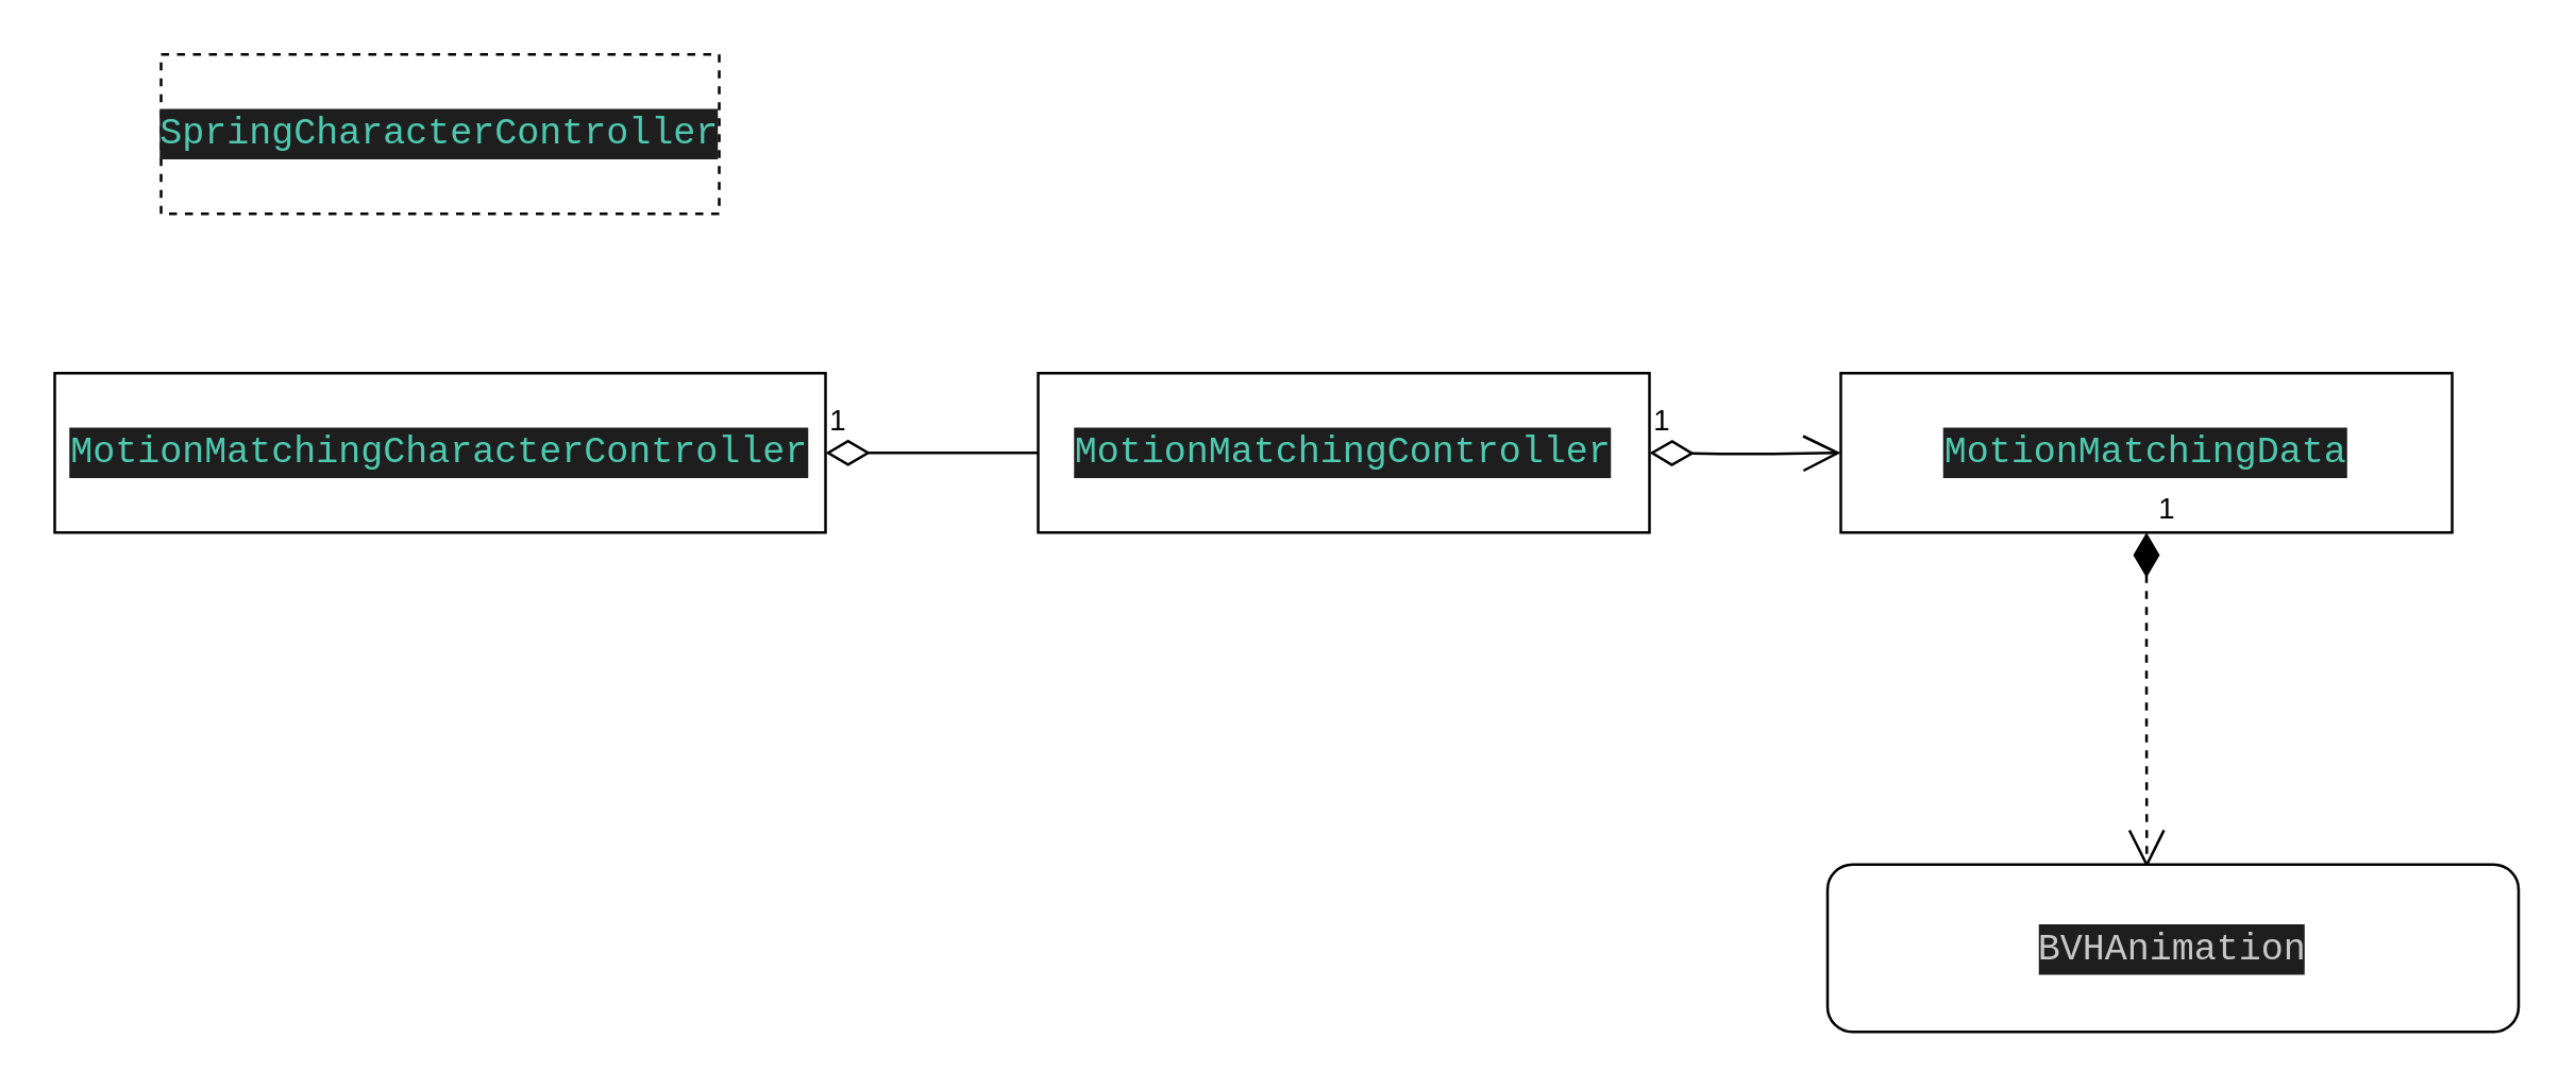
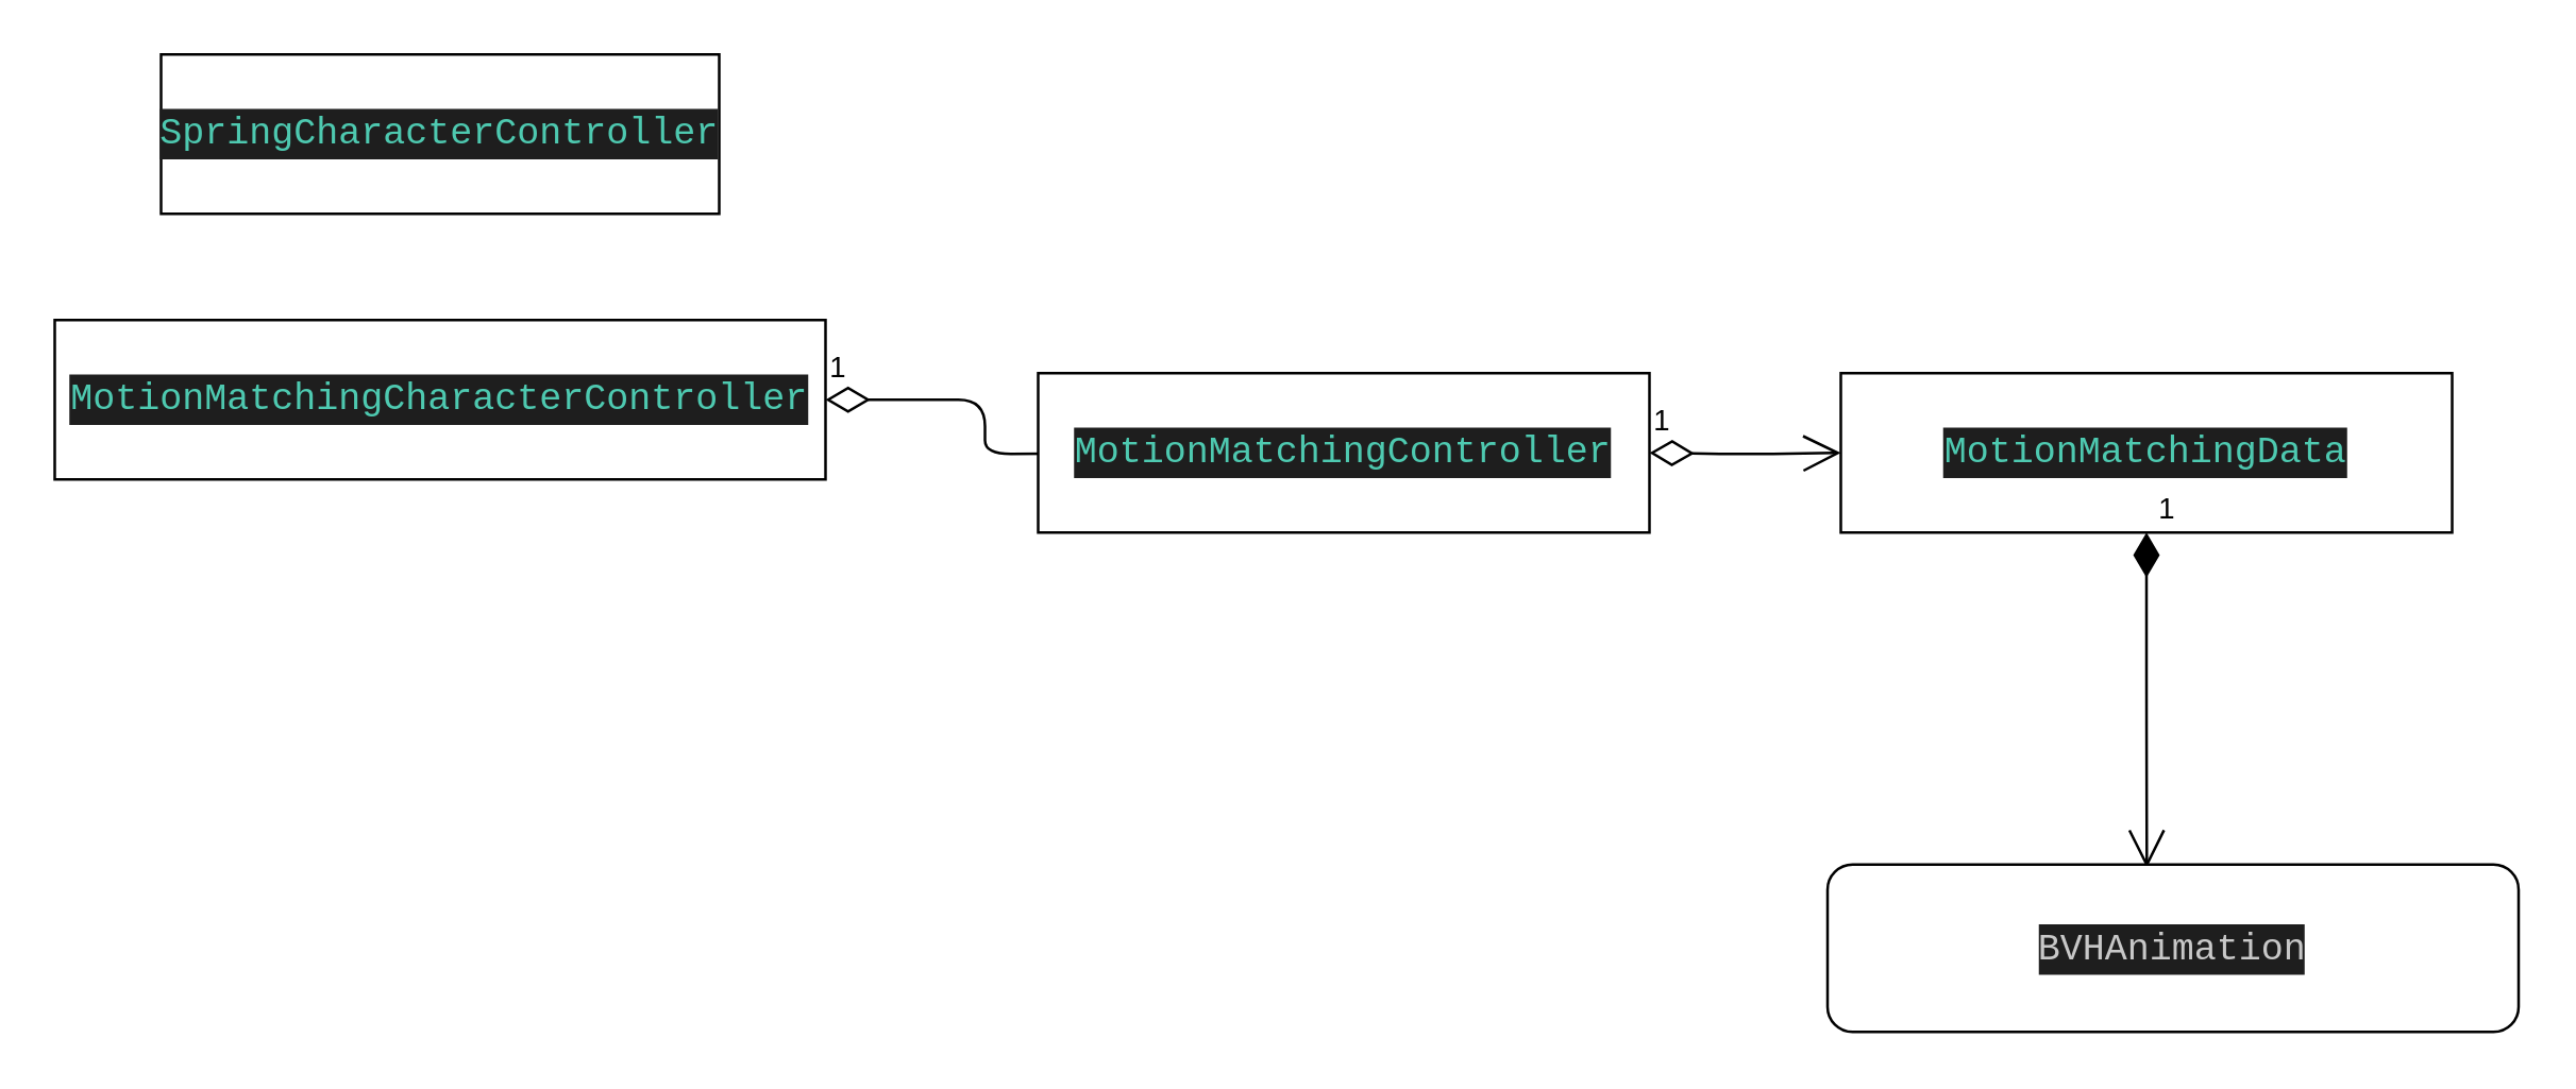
- <mxCell id="2" value="&lt;div style=&quot;color: rgb(212 , 212 , 212) ; background-color: rgb(30 , 30 , 30) ; font-family: &amp;#34;consolas&amp;#34; , &amp;#34;courier new&amp;#34; , monospace ; font-size: 14px ; line-height: 19px ; white-space: pre&quot;&gt;&lt;span style=&quot;color: #4ec9b0&quot;&gt;SpringCharacterController&lt;/span&gt;&lt;/div&gt;" style="rounded=0;whiteSpace=wrap;html=1;dashed=1;" vertex="1" parent="1"><mxGeometry x="60" y="20" width="210" height="60" as="geometry" /></mxCell>
+ <mxCell id="2" value="&lt;div style=&quot;color: rgb(212 , 212 , 212) ; background-color: rgb(30 , 30 , 30) ; font-family: &amp;#34;consolas&amp;#34; , &amp;#34;courier new&amp;#34; , monospace ; font-size: 14px ; line-height: 19px ; white-space: pre&quot;&gt;&lt;span style=&quot;color: #4ec9b0&quot;&gt;SpringCharacterController&lt;/span&gt;&lt;/div&gt;" style="rounded=0;whiteSpace=wrap;html=1;" vertex="1" parent="1"><mxGeometry x="60" y="20" width="210" height="60" as="geometry" /></mxCell>
- <mxCell id="3" value="&lt;div style=&quot;color: rgb(212 , 212 , 212) ; background-color: rgb(30 , 30 , 30) ; font-family: &amp;#34;consolas&amp;#34; , &amp;#34;courier new&amp;#34; , monospace ; font-size: 14px ; line-height: 19px ; white-space: pre&quot;&gt;&lt;span style=&quot;color: #4ec9b0&quot;&gt;MotionMatchingCharacterController&lt;/span&gt;&lt;/div&gt;" style="rounded=0;whiteSpace=wrap;html=1;" vertex="1" parent="1"><mxGeometry x="20" y="140" width="290" height="60" as="geometry" /></mxCell>
+ <mxCell id="3" value="&lt;div style=&quot;color: rgb(212 , 212 , 212) ; background-color: rgb(30 , 30 , 30) ; font-family: &amp;#34;consolas&amp;#34; , &amp;#34;courier new&amp;#34; , monospace ; font-size: 14px ; line-height: 19px ; white-space: pre&quot;&gt;&lt;span style=&quot;color: #4ec9b0&quot;&gt;MotionMatchingCharacterController&lt;/span&gt;&lt;/div&gt;" style="rounded=0;whiteSpace=wrap;html=1;" vertex="1" parent="1"><mxGeometry x="20" y="120" width="290" height="60" as="geometry" /></mxCell>
- <mxCell id="8" value="1" style="endArrow=open;html=1;endSize=12;startArrow=diamondThin;startSize=14;startFill=1;edgeStyle=orthogonalEdgeStyle;align=left;verticalAlign=bottom;exitX=0.5;exitY=1;exitDx=0;exitDy=0;entryX=0.462;entryY=0.019;entryDx=0;entryDy=0;entryPerimeter=0;dashed=1;" edge="1" parent="1" source="6" target="9"><mxGeometry x="-1" y="3" relative="1" as="geometry"><mxPoint x="20" y="221" as="sourcePoint" /><mxPoint x="814" y="313" as="targetPoint" /></mxGeometry></mxCell>
+ <mxCell id="8" value="1" style="endArrow=open;html=1;endSize=12;startArrow=diamondThin;startSize=14;startFill=1;edgeStyle=orthogonalEdgeStyle;align=left;verticalAlign=bottom;exitX=0.5;exitY=1;exitDx=0;exitDy=0;entryX=0.462;entryY=0.019;entryDx=0;entryDy=0;entryPerimeter=0;" edge="1" parent="1" source="6" target="9"><mxGeometry x="-1" y="3" relative="1" as="geometry"><mxPoint x="20" y="221" as="sourcePoint" /><mxPoint x="814" y="313" as="targetPoint" /></mxGeometry></mxCell>
